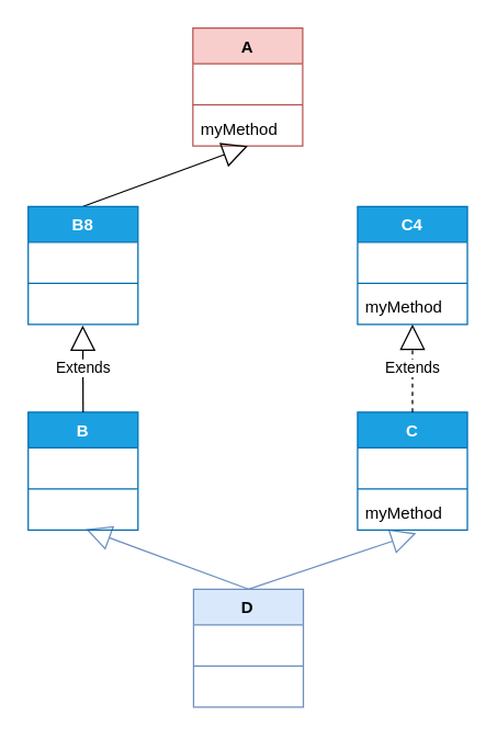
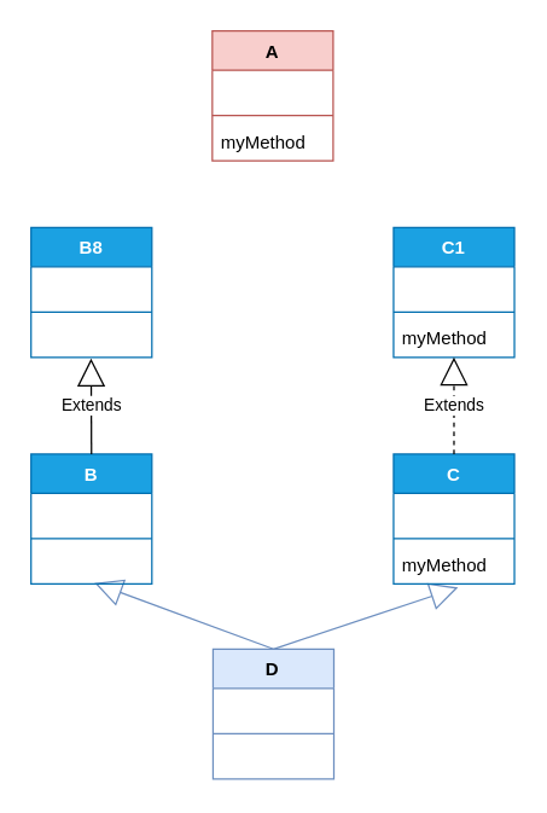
- <mxCell id="10" value="" style="endArrow=block;endSize=16;endFill=0;html=1;rounded=0;exitX=0.5;exitY=0;exitDx=0;exitDy=0;entryX=0.5;entryY=1;entryDx=0;entryDy=0;" parent="1" source="17" target="2" edge="1"><mxGeometry width="160" relative="1" as="geometry"><mxPoint x="70" y="130" as="sourcePoint" /><mxPoint x="170" y="130" as="targetPoint" /></mxGeometry></mxCell>
- <mxCell id="6" value="C4" style="swimlane;fontStyle=1;align=center;verticalAlign=top;childLayout=stackLayout;horizontal=1;startSize=26;horizontalStack=0;resizeParent=1;resizeParentMax=0;resizeLast=0;collapsible=1;marginBottom=0;whiteSpace=wrap;html=1;fillColor=#1ba1e2;strokeColor=#006EAF;fontColor=#ffffff;" parent="1" vertex="1"><mxGeometry x="260" y="150" width="80" height="86" as="geometry" /></mxCell>
+ <mxCell id="6" value="C1" style="swimlane;fontStyle=1;align=center;verticalAlign=top;childLayout=stackLayout;horizontal=1;startSize=26;horizontalStack=0;resizeParent=1;resizeParentMax=0;resizeLast=0;collapsible=1;marginBottom=0;whiteSpace=wrap;html=1;fillColor=#1ba1e2;strokeColor=#006EAF;fontColor=#ffffff;" parent="1" vertex="1"><mxGeometry x="260" y="150" width="80" height="86" as="geometry" /></mxCell>
